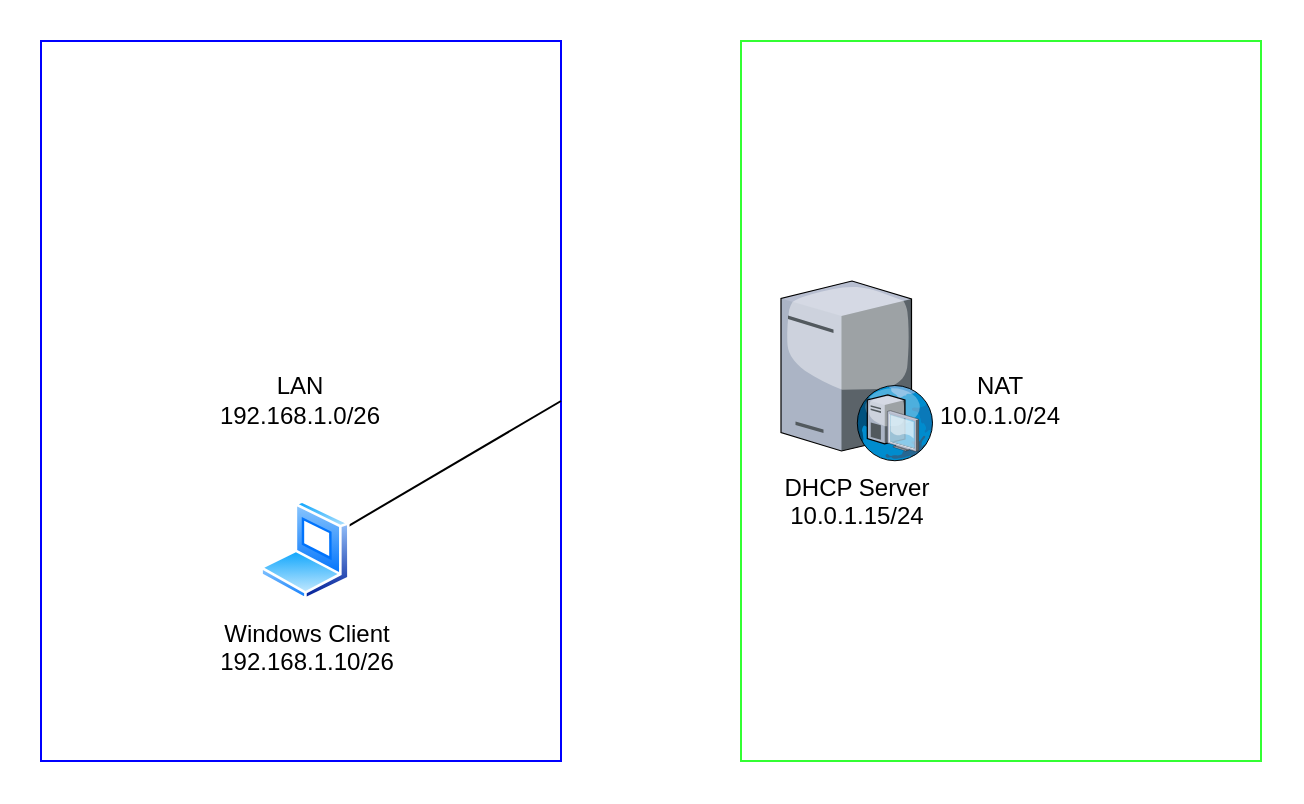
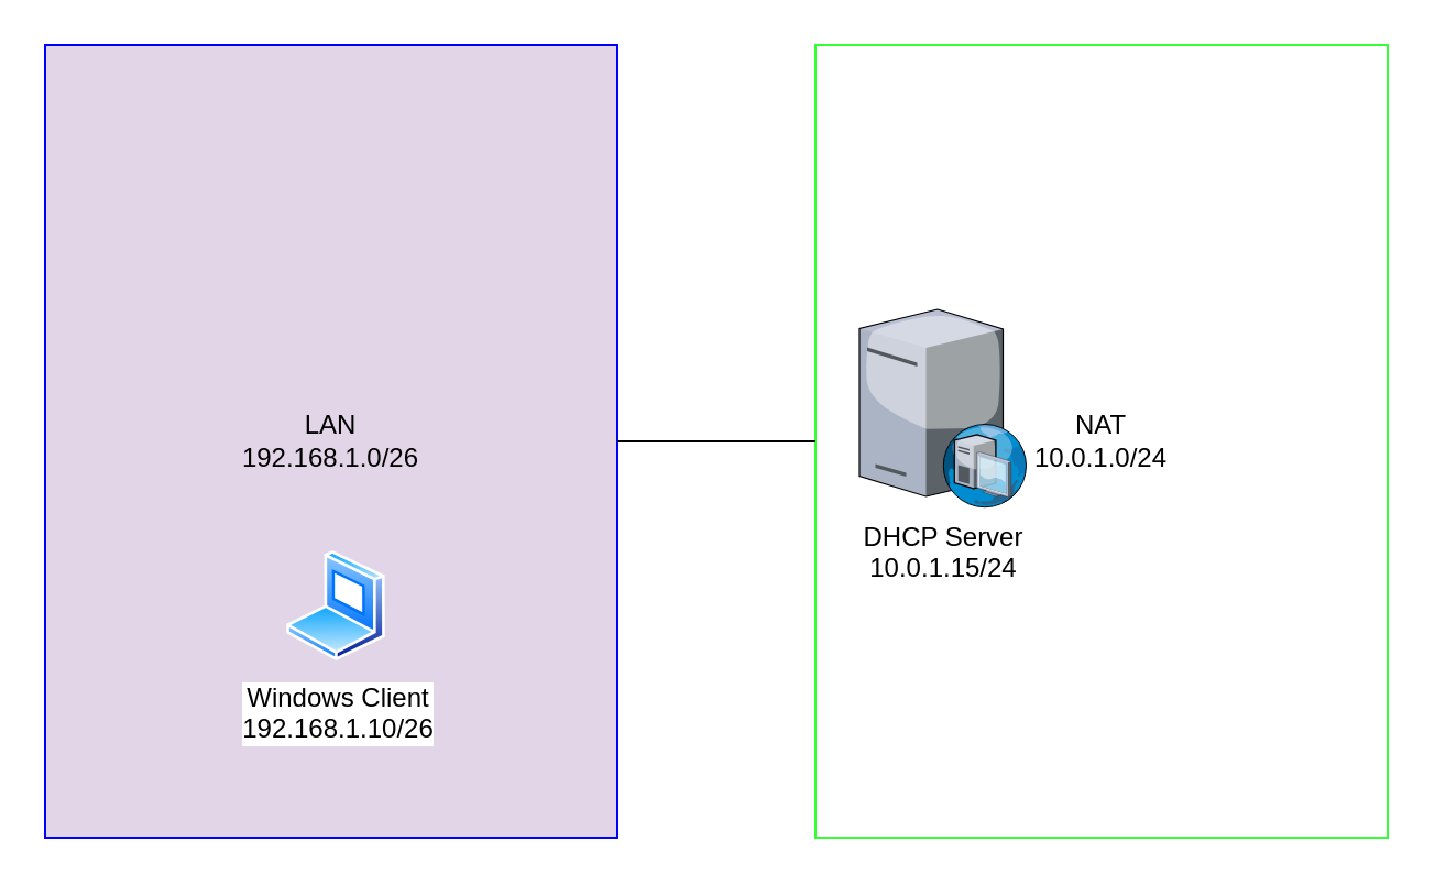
- <mxCell id="2" value="LAN&lt;div&gt;192.168.1.0/26&lt;/div&gt;" style="rounded=0;whiteSpace=wrap;html=1;strokeColor=#0000FF;" vertex="1" parent="1"><mxGeometry x="20" y="20" width="260" height="360" as="geometry" /></mxCell>
+ <mxCell id="2" value="LAN&lt;div&gt;192.168.1.0/26&lt;/div&gt;" style="rounded=0;whiteSpace=wrap;html=1;strokeColor=#0000FF;fillColor=#e1d5e7;" vertex="1" parent="1"><mxGeometry x="20" y="20" width="260" height="360" as="geometry" /></mxCell>
- <mxCell id="5" value="" style="endArrow=none;html=1;rounded=0;exitX=1;exitY=0.5;exitDx=0;exitDy=0;" edge="1" parent="1" source="2" target="6"><mxGeometry width="50" height="50" relative="1" as="geometry"><mxPoint x="290" y="170" as="sourcePoint" /><mxPoint x="340" y="120" as="targetPoint" /></mxGeometry></mxCell>
+ <mxCell id="5" value="" style="endArrow=none;html=1;rounded=0;exitX=1;exitY=0.5;exitDx=0;exitDy=0;entryX=0;entryY=0.5;entryDx=0;entryDy=0;" edge="1" parent="1" source="2" target="3"><mxGeometry width="50" height="50" relative="1" as="geometry"><mxPoint x="290" y="170" as="sourcePoint" /><mxPoint x="340" y="120" as="targetPoint" /></mxGeometry></mxCell>
